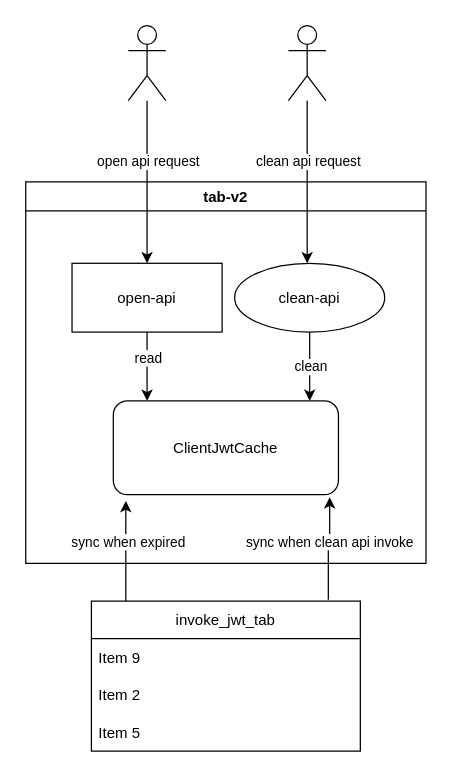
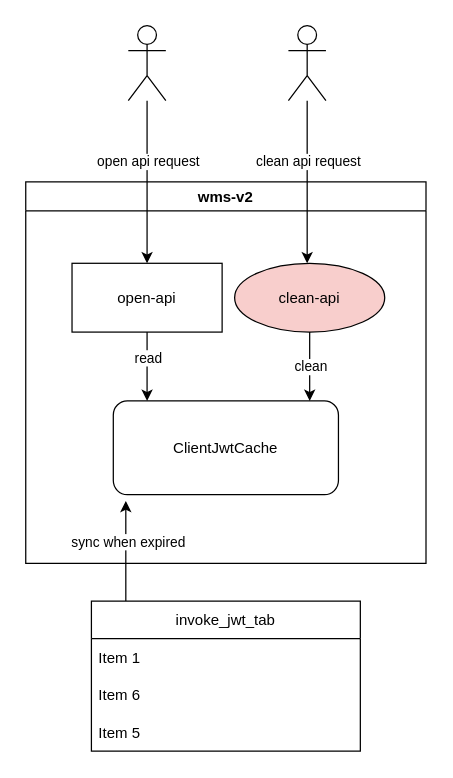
- <mxCell id="2" value="tab-v2" style="swimlane;startSize=23;" vertex="1" parent="1"><mxGeometry x="20" y="145" width="320" height="305" as="geometry" /></mxCell>
+ <mxCell id="2" value="wms-v2" style="swimlane;startSize=23;" vertex="1" parent="1"><mxGeometry x="20" y="145" width="320" height="305" as="geometry" /></mxCell>
- <mxCell id="8" value="clean-api" style="ellipse;whiteSpace=wrap;html=1;" vertex="1" parent="2"><mxGeometry x="167" y="65" width="120" height="55" as="geometry" /></mxCell>
+ <mxCell id="8" value="clean-api" style="ellipse;whiteSpace=wrap;html=1;fillColor=#f8cecc;" vertex="1" parent="2"><mxGeometry x="167" y="65" width="120" height="55" as="geometry" /></mxCell>
- <mxCell id="11" style="edgeStyle=orthogonalEdgeStyle;rounded=0;orthogonalLoop=1;jettySize=auto;html=1;exitX=0.881;exitY=-0.008;exitDx=0;exitDy=0;entryX=0.961;entryY=1.027;entryDx=0;entryDy=0;entryPerimeter=0;exitPerimeter=0;" edge="1" parent="1" source="13" target="3"><mxGeometry relative="1" as="geometry"><mxPoint x="181.5" y="400" as="targetPoint" /></mxGeometry></mxCell>
- <mxCell id="12" value="sync when clean api invoke" style="edgeLabel;html=1;align=center;verticalAlign=middle;resizable=0;points=[];" vertex="1" connectable="0" parent="11"><mxGeometry x="0.152" relative="1" as="geometry"><mxPoint as="offset" /></mxGeometry></mxCell>
- <mxCell id="14" value="Item 9" style="text;strokeColor=none;fillColor=none;align=left;verticalAlign=middle;spacingLeft=4;spacingRight=4;overflow=hidden;points=[[0,0.5],[1,0.5]];portConstraint=eastwest;rotatable=0;" vertex="1" parent="13"><mxGeometry y="30" width="215" height="30" as="geometry" /></mxCell>
+ <mxCell id="14" value="Item 1" style="text;strokeColor=none;fillColor=none;align=left;verticalAlign=middle;spacingLeft=4;spacingRight=4;overflow=hidden;points=[[0,0.5],[1,0.5]];portConstraint=eastwest;rotatable=0;" vertex="1" parent="13"><mxGeometry y="30" width="215" height="30" as="geometry" /></mxCell>
- <mxCell id="15" value="Item 2" style="text;strokeColor=none;fillColor=none;align=left;verticalAlign=middle;spacingLeft=4;spacingRight=4;overflow=hidden;points=[[0,0.5],[1,0.5]];portConstraint=eastwest;rotatable=0;" vertex="1" parent="13"><mxGeometry y="60" width="215" height="30" as="geometry" /></mxCell>
+ <mxCell id="15" value="Item 6" style="text;strokeColor=none;fillColor=none;align=left;verticalAlign=middle;spacingLeft=4;spacingRight=4;overflow=hidden;points=[[0,0.5],[1,0.5]];portConstraint=eastwest;rotatable=0;" vertex="1" parent="13"><mxGeometry y="60" width="215" height="30" as="geometry" /></mxCell>
